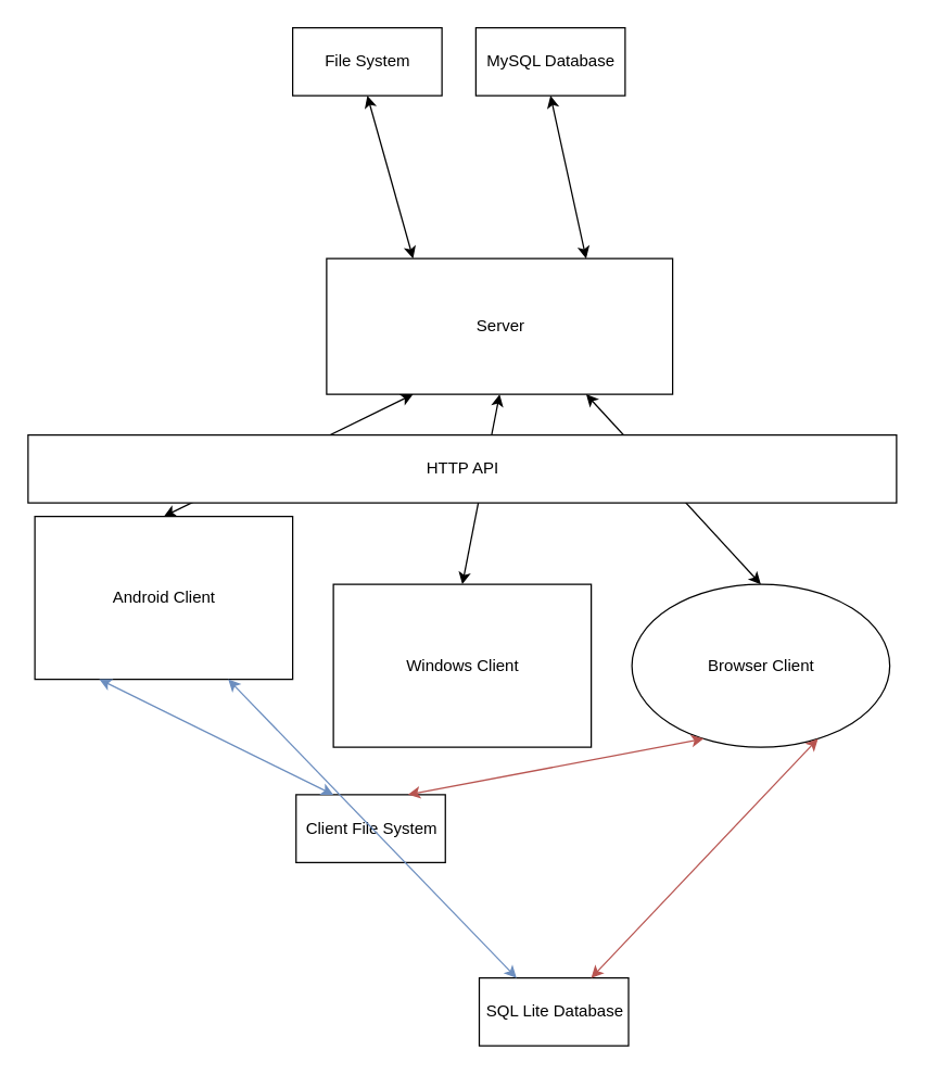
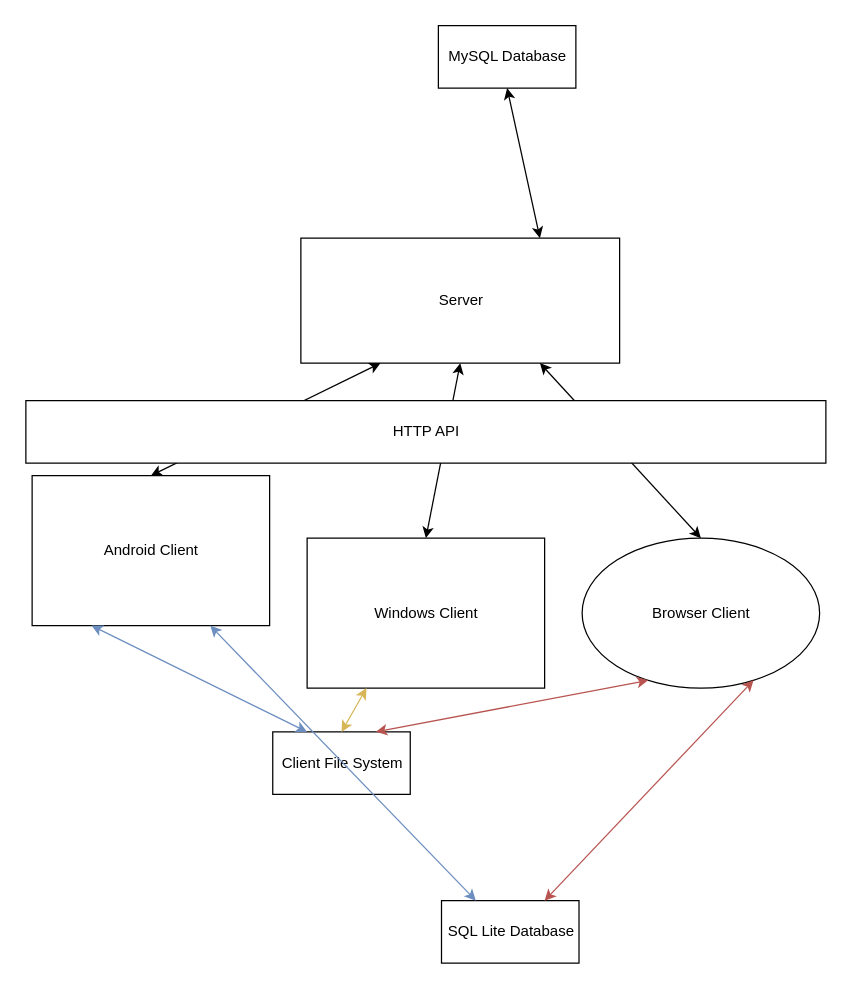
- <mxCell id="11" value="File System" style="html=1;" vertex="1" parent="1"><mxGeometry x="215" y="20" width="110" height="50" as="geometry" /></mxCell>
- <mxCell id="12" value="" style="endArrow=classic;startArrow=classic;html=1;entryX=0.25;entryY=0;entryDx=0;entryDy=0;exitX=0.5;exitY=1;exitDx=0;exitDy=0;" edge="1" parent="1" source="11" target="2"><mxGeometry width="50" height="50" relative="1" as="geometry"><mxPoint x="130" y="440" as="sourcePoint" /><mxPoint x="300" y="300" as="targetPoint" /></mxGeometry></mxCell>
+ <mxCell id="18" value="" style="endArrow=classic;startArrow=classic;html=1;entryX=0.5;entryY=0;entryDx=0;entryDy=0;exitX=0.25;exitY=1;exitDx=0;exitDy=0;fillColor=#fff2cc;strokeColor=#d6b656;" edge="1" parent="1" source="4" target="15"><mxGeometry width="50" height="50" relative="1" as="geometry"><mxPoint x="82.5" y="560" as="sourcePoint" /><mxPoint x="255" y="730" as="targetPoint" /></mxGeometry></mxCell>
